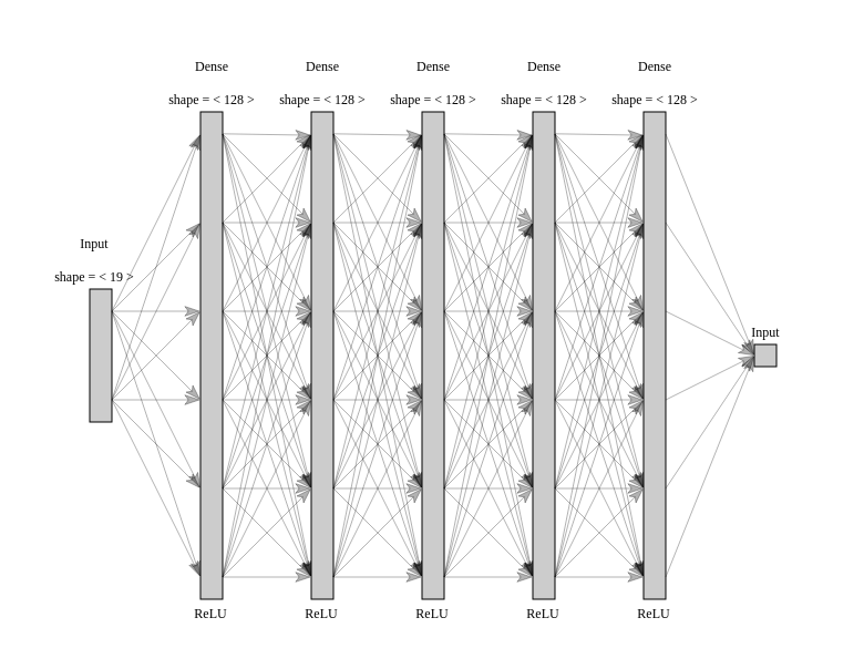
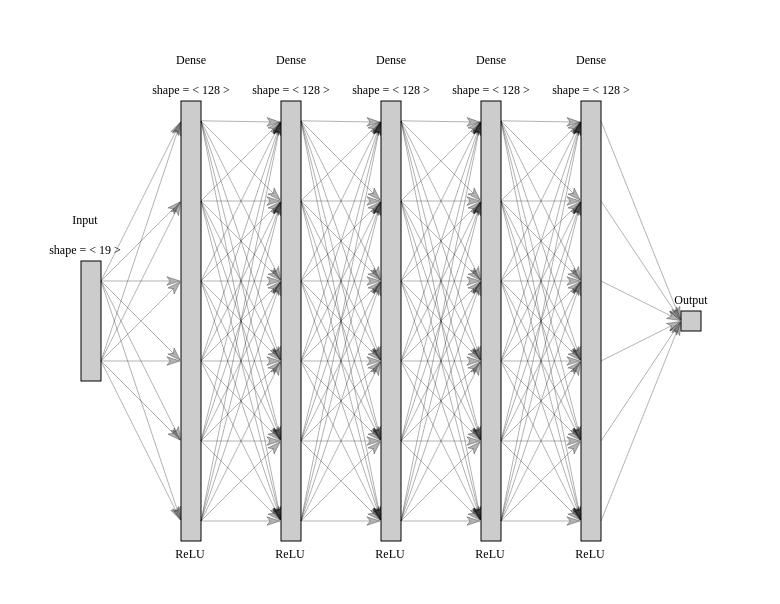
- <mxCell id="177" value="&lt;font face=&quot;Times New Roman&quot; style=&quot;font-size: 6px ; line-height: 1&quot;&gt;Input&lt;br&gt;&lt;/font&gt;" style="text;html=1;strokeColor=none;fillColor=none;align=center;verticalAlign=middle;whiteSpace=wrap;rounded=0;" vertex="1" parent="1"><mxGeometry x="322.5" y="140" width="45" height="15" as="geometry" /></mxCell>
+ <mxCell id="177" value="&lt;font face=&quot;Times New Roman&quot; style=&quot;font-size: 6px ; line-height: 1&quot;&gt;Output&lt;br&gt;&lt;/font&gt;" style="text;html=1;strokeColor=none;fillColor=none;align=center;verticalAlign=middle;whiteSpace=wrap;rounded=0;" vertex="1" parent="1"><mxGeometry x="322.5" y="140" width="45" height="15" as="geometry" /></mxCell>
